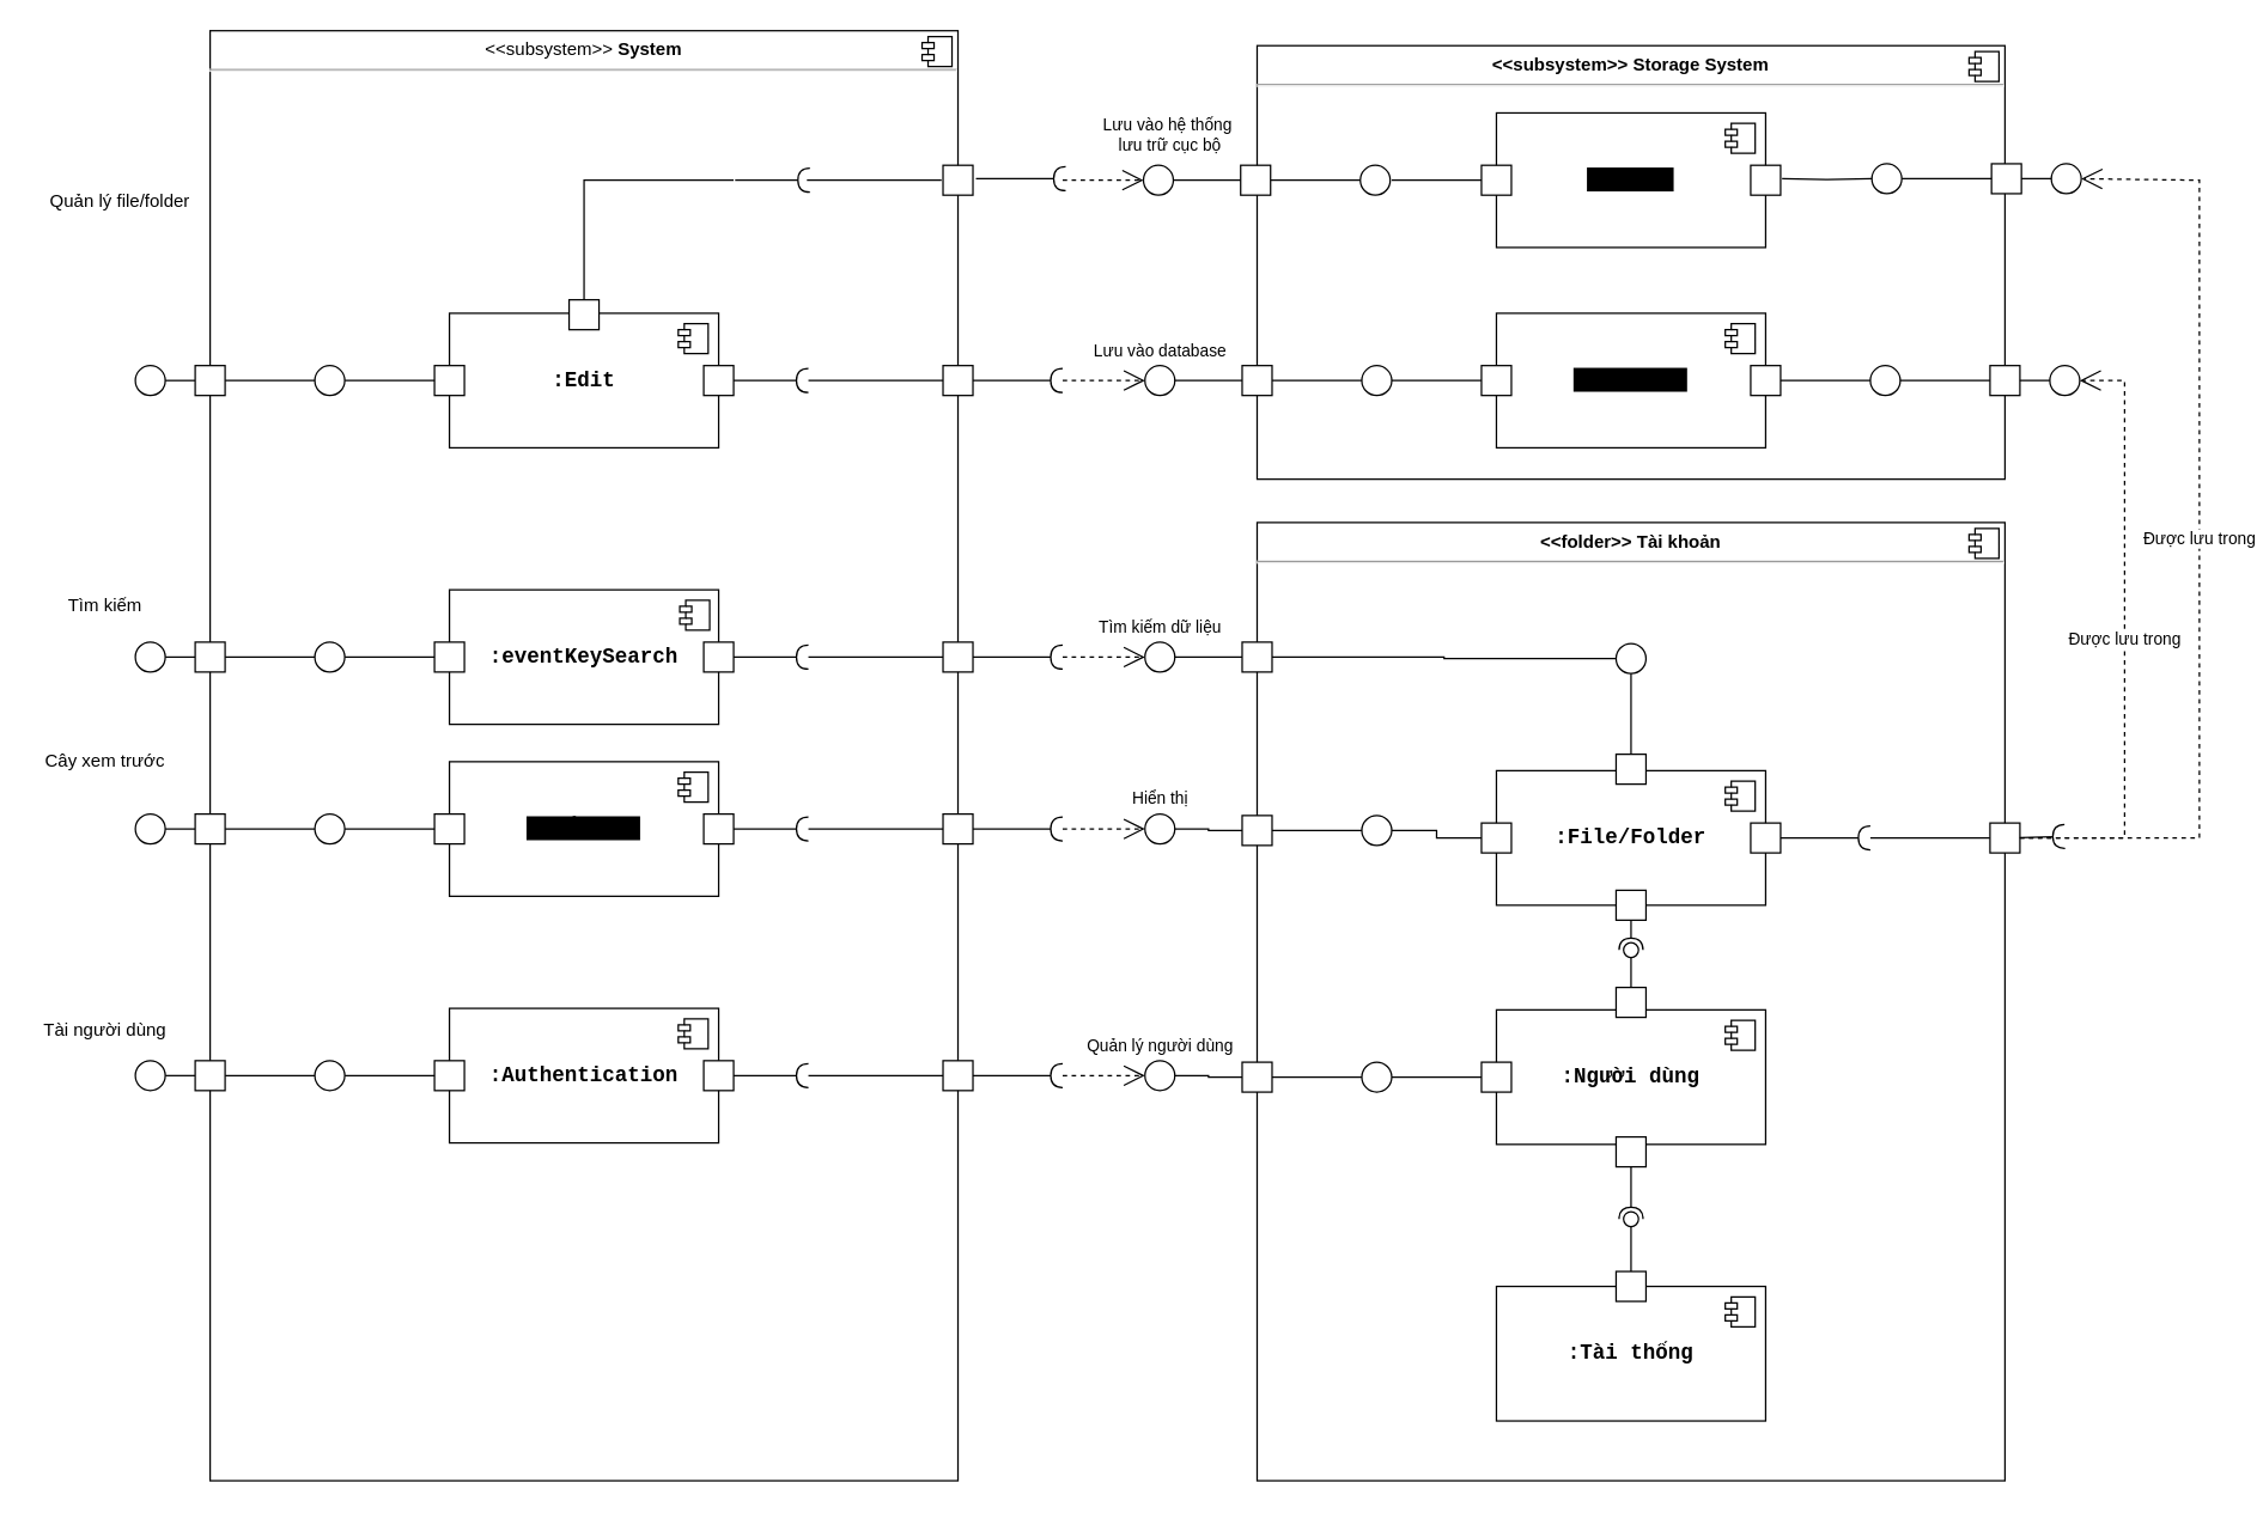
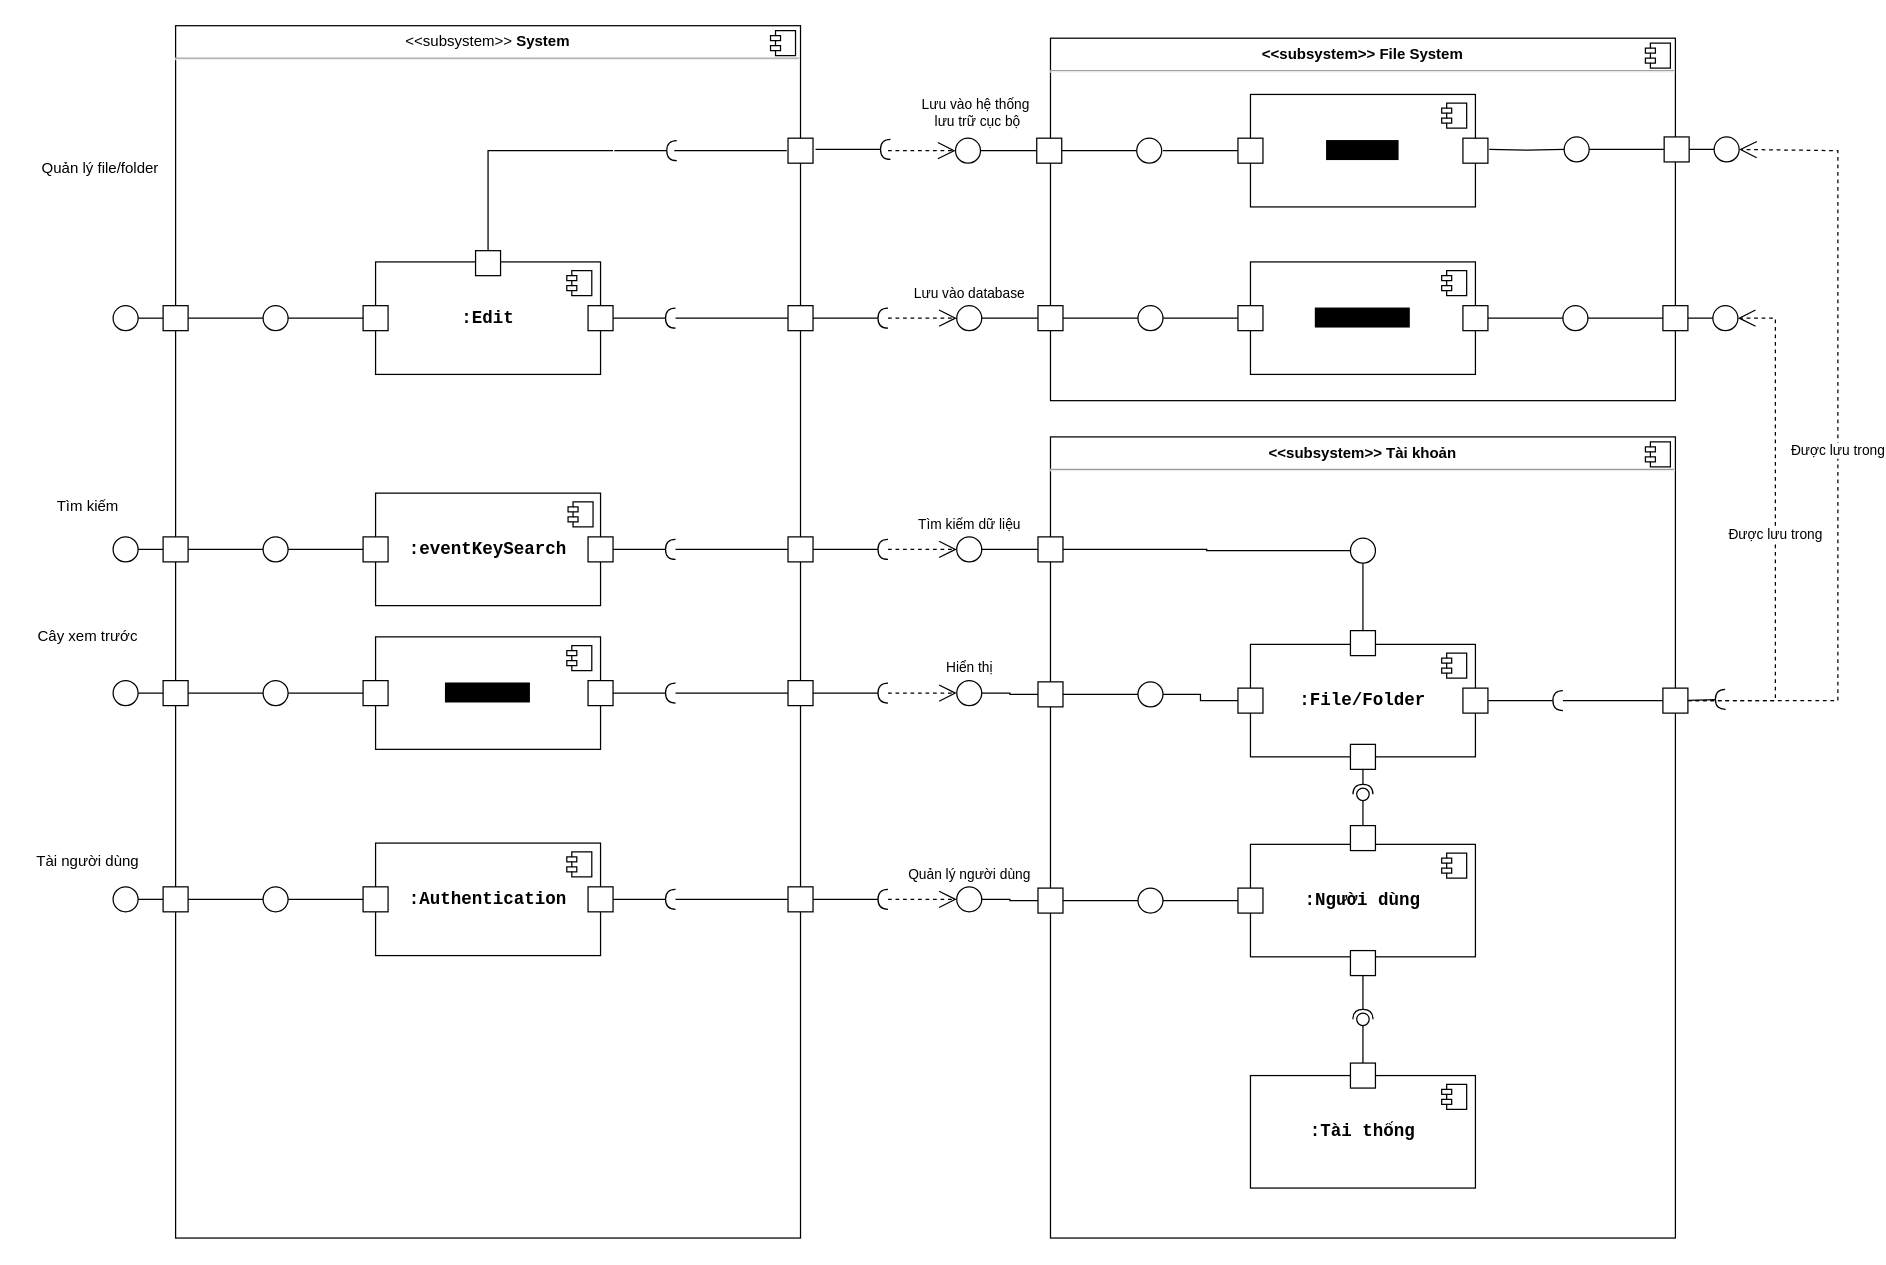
- <mxCell id="11" value="&lt;p style=&quot;margin:0px;margin-top:6px;text-align:center;&quot;&gt;&lt;b style=&quot;border-color: var(--border-color);&quot;&gt;&amp;lt;&amp;lt;subsystem&amp;gt;&amp;gt; Storage System&lt;/b&gt;&lt;br&gt;&lt;/p&gt;&lt;hr&gt;&lt;p style=&quot;margin:0px;margin-left:8px;&quot;&gt;&lt;br&gt;&lt;/p&gt;" style="align=left;overflow=fill;html=1;dropTarget=0;whiteSpace=wrap;" vertex="1" parent="1"><mxGeometry x="840" y="30" width="500" height="290" as="geometry" /></mxCell>
+ <mxCell id="11" value="&lt;p style=&quot;margin:0px;margin-top:6px;text-align:center;&quot;&gt;&lt;b style=&quot;border-color: var(--border-color);&quot;&gt;&amp;lt;&amp;lt;subsystem&amp;gt;&amp;gt; File System&lt;/b&gt;&lt;br&gt;&lt;/p&gt;&lt;hr&gt;&lt;p style=&quot;margin:0px;margin-left:8px;&quot;&gt;&lt;br&gt;&lt;/p&gt;" style="align=left;overflow=fill;html=1;dropTarget=0;whiteSpace=wrap;" vertex="1" parent="1"><mxGeometry x="840" y="30" width="500" height="290" as="geometry" /></mxCell>
- <mxCell id="13" value="&lt;p style=&quot;margin:0px;margin-top:6px;text-align:center;&quot;&gt;&lt;b style=&quot;border-color: var(--border-color);&quot;&gt;&amp;lt;&amp;lt;folder&amp;gt;&amp;gt; Tài khoản&lt;/b&gt;&lt;br&gt;&lt;/p&gt;&lt;hr&gt;&lt;p style=&quot;margin:0px;margin-left:8px;&quot;&gt;&lt;br&gt;&lt;/p&gt;" style="align=left;overflow=fill;html=1;dropTarget=0;whiteSpace=wrap;" vertex="1" parent="1"><mxGeometry x="840" y="349" width="500" height="641" as="geometry" /></mxCell>
+ <mxCell id="13" value="&lt;p style=&quot;margin:0px;margin-top:6px;text-align:center;&quot;&gt;&lt;b style=&quot;border-color: var(--border-color);&quot;&gt;&amp;lt;&amp;lt;subsystem&amp;gt;&amp;gt; Tài khoản&lt;/b&gt;&lt;br&gt;&lt;/p&gt;&lt;hr&gt;&lt;p style=&quot;margin:0px;margin-left:8px;&quot;&gt;&lt;br&gt;&lt;/p&gt;" style="align=left;overflow=fill;html=1;dropTarget=0;whiteSpace=wrap;" vertex="1" parent="1"><mxGeometry x="840" y="349" width="500" height="641" as="geometry" /></mxCell>
- <mxCell id="100" value="&lt;div style=&quot;font-family: Consolas, &amp;quot;Courier New&amp;quot;, monospace; font-size: 14px; line-height: 19px;&quot;&gt;&lt;b style=&quot;background-color: rgb(0, 0, 0);&quot;&gt;:Hiển thị&lt;/b&gt;&lt;/div&gt;" style="html=1;dropTarget=0;whiteSpace=wrap;" vertex="1" parent="1"><mxGeometry x="300" y="509" width="180" height="90" as="geometry" /></mxCell>
+ <mxCell id="100" value="&lt;div style=&quot;font-family: Consolas, &amp;quot;Courier New&amp;quot;, monospace; font-size: 14px; line-height: 19px;&quot;&gt;&lt;b style=&quot;background-color: rgb(0, 0, 0);&quot;&gt;:Tài thị&lt;/b&gt;&lt;/div&gt;" style="html=1;dropTarget=0;whiteSpace=wrap;" vertex="1" parent="1"><mxGeometry x="300" y="509" width="180" height="90" as="geometry" /></mxCell>
